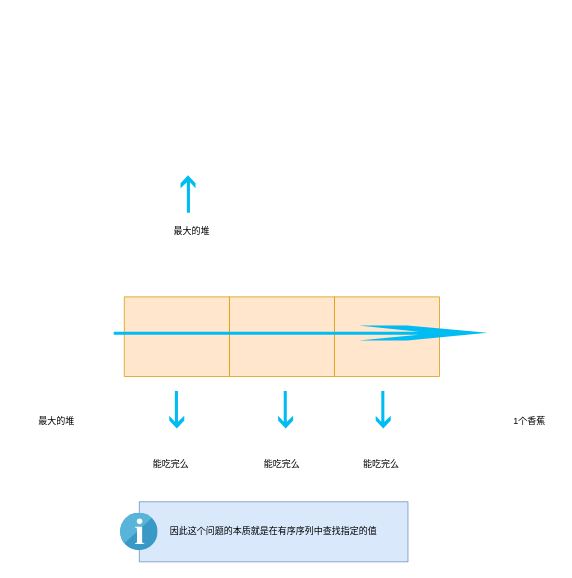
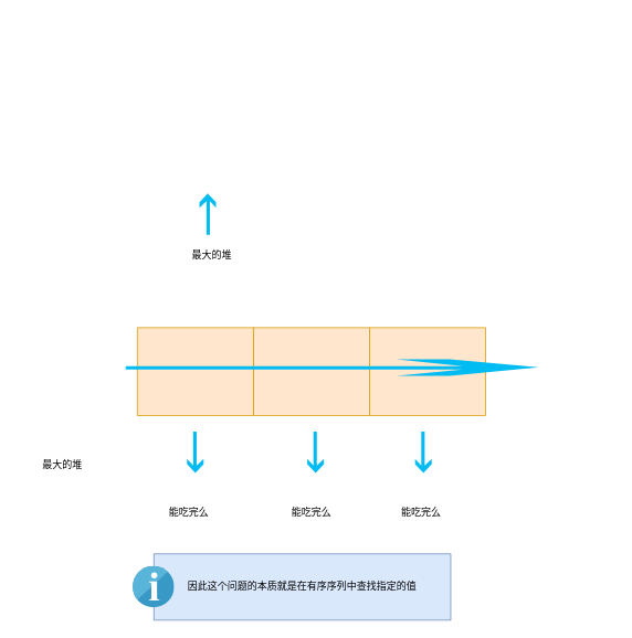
- <mxCell id="45" value="1个香蕉" style="text;html=1;strokeColor=none;fillColor=none;align=center;verticalAlign=middle;whiteSpace=wrap;rounded=0;" vertex="1" parent="1"><mxGeometry x="670" y="550.5" width="70" height="20" as="geometry" /></mxCell>
